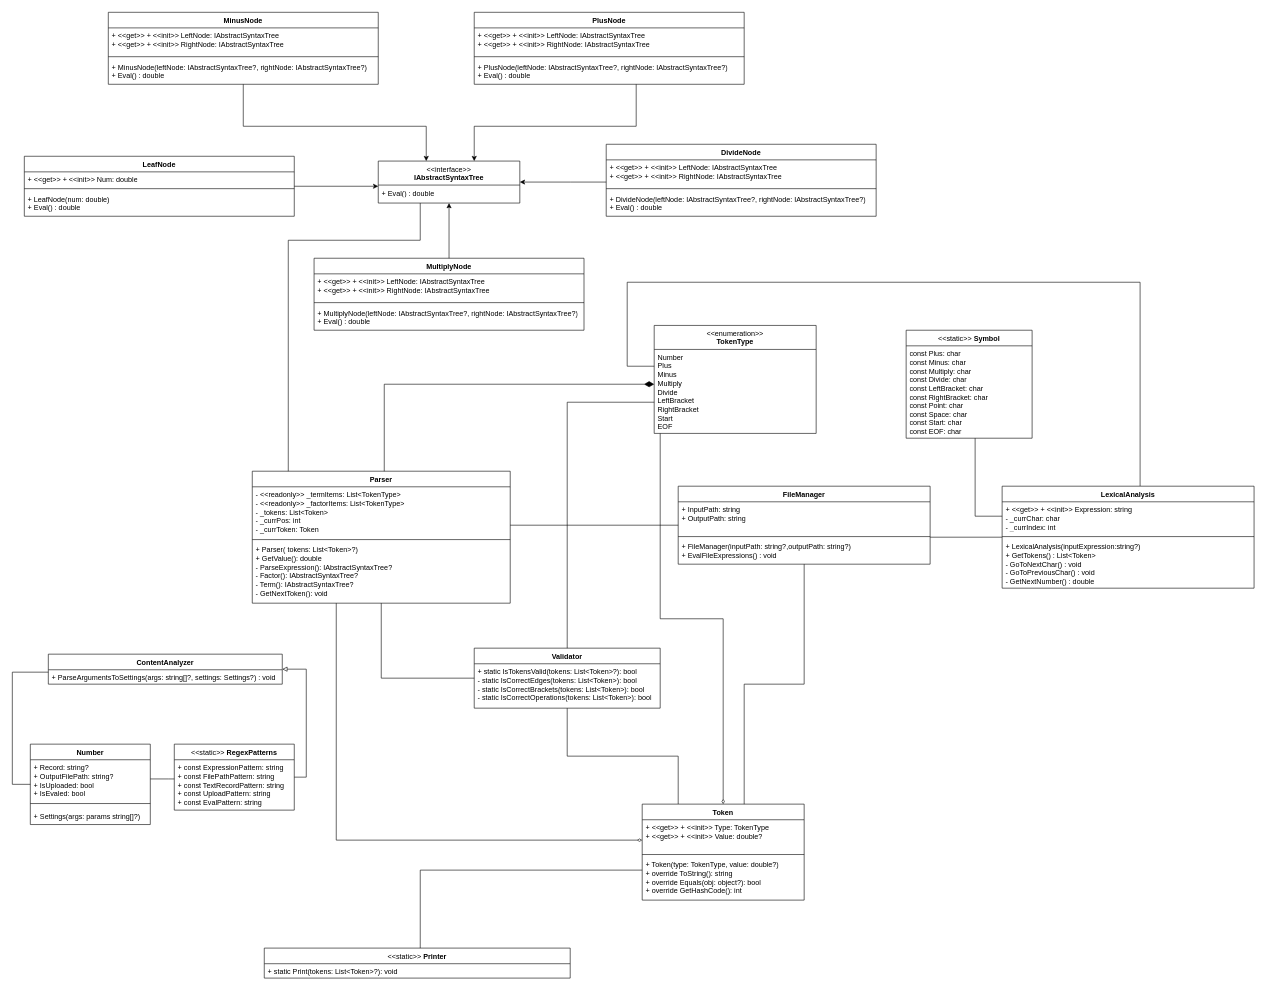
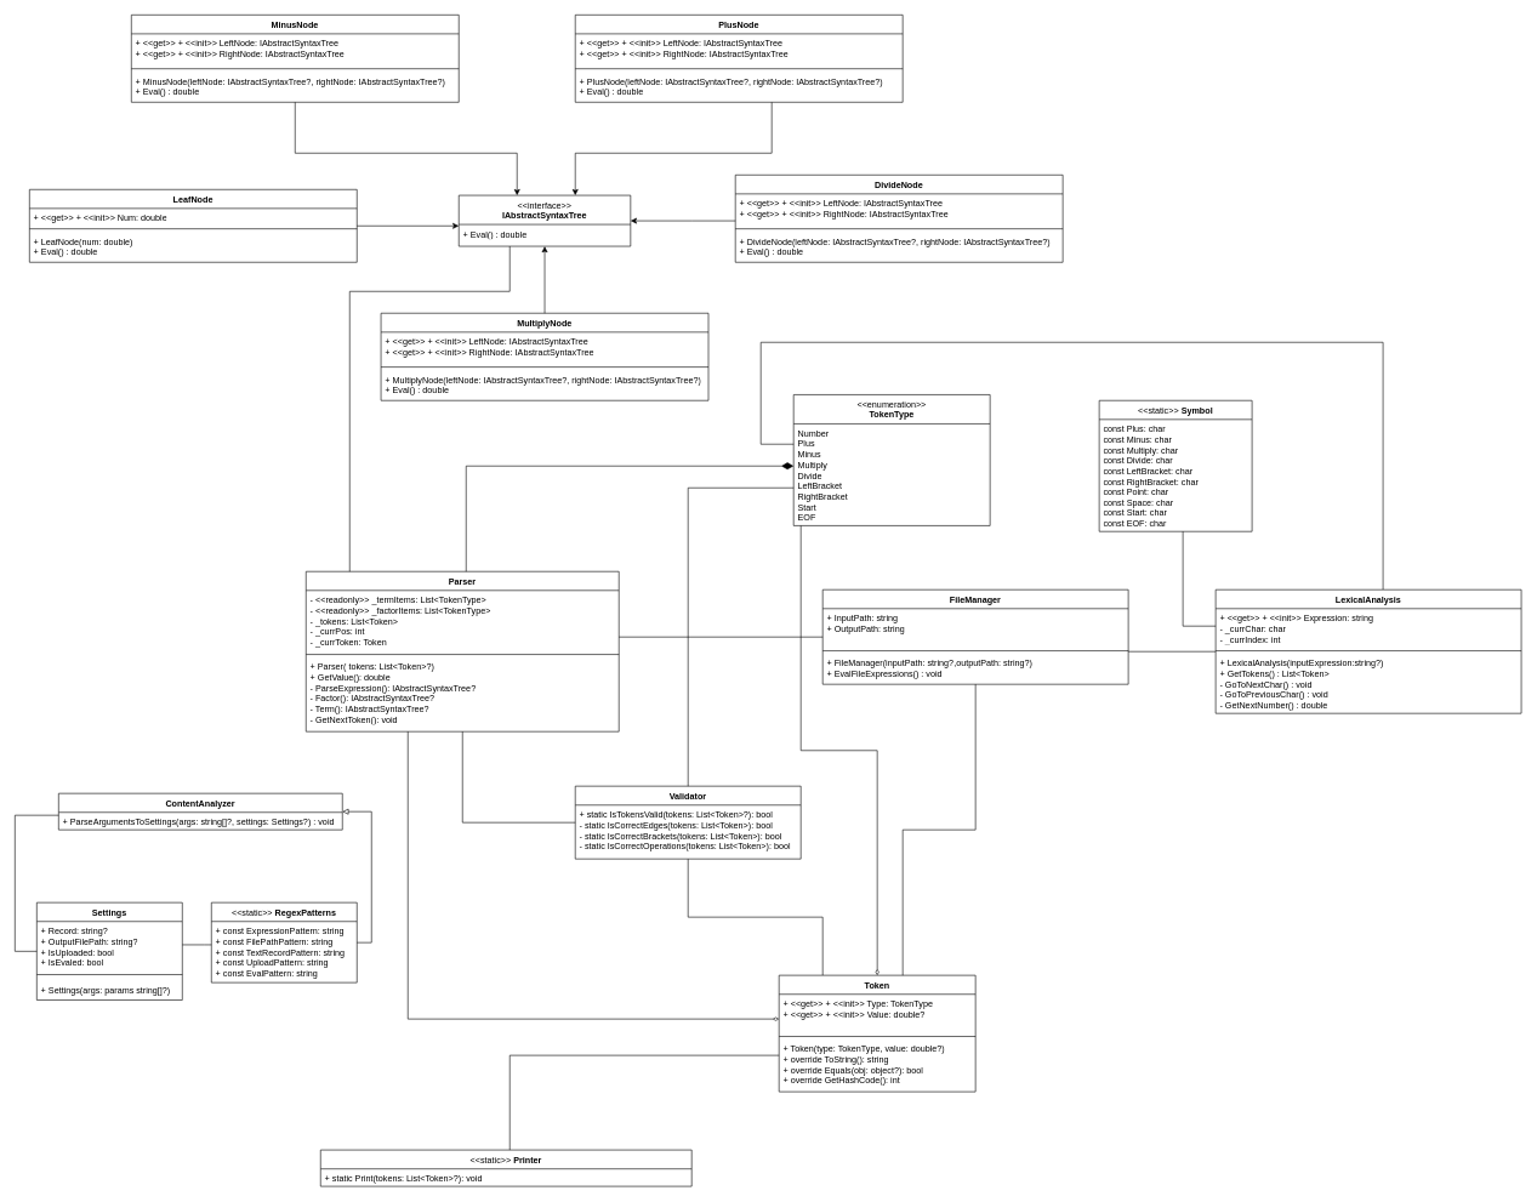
- <mxCell id="57" value="Number" style="swimlane;fontStyle=1;align=center;verticalAlign=top;childLayout=stackLayout;horizontal=1;startSize=26;horizontalStack=0;resizeParent=1;resizeParentMax=0;resizeLast=0;collapsible=1;marginBottom=0;whiteSpace=wrap;html=1;" vertex="1" parent="1"><mxGeometry x="50" y="1240" width="200" height="134" as="geometry" /></mxCell>
+ <mxCell id="57" value="Settings" style="swimlane;fontStyle=1;align=center;verticalAlign=top;childLayout=stackLayout;horizontal=1;startSize=26;horizontalStack=0;resizeParent=1;resizeParentMax=0;resizeLast=0;collapsible=1;marginBottom=0;whiteSpace=wrap;html=1;" vertex="1" parent="1"><mxGeometry x="50" y="1240" width="200" height="134" as="geometry" /></mxCell>
